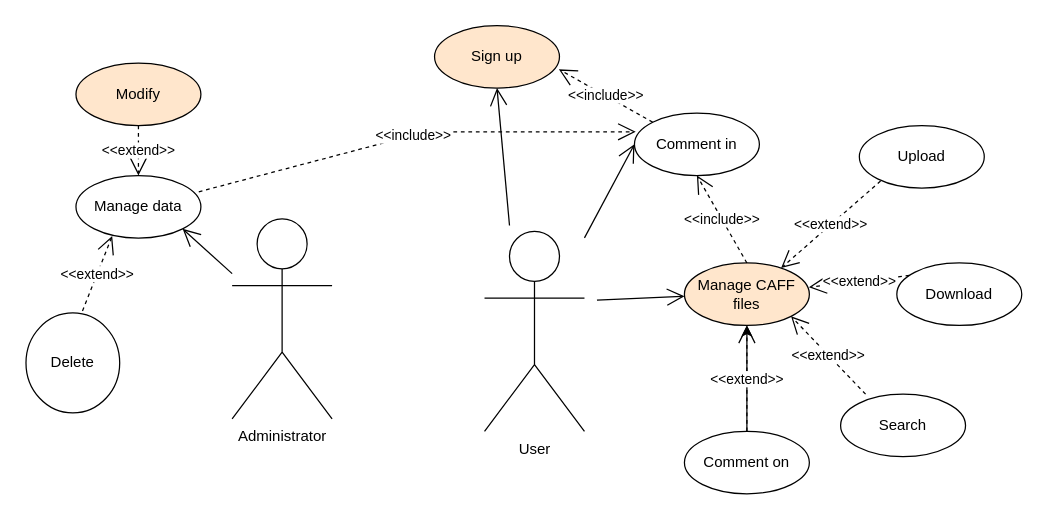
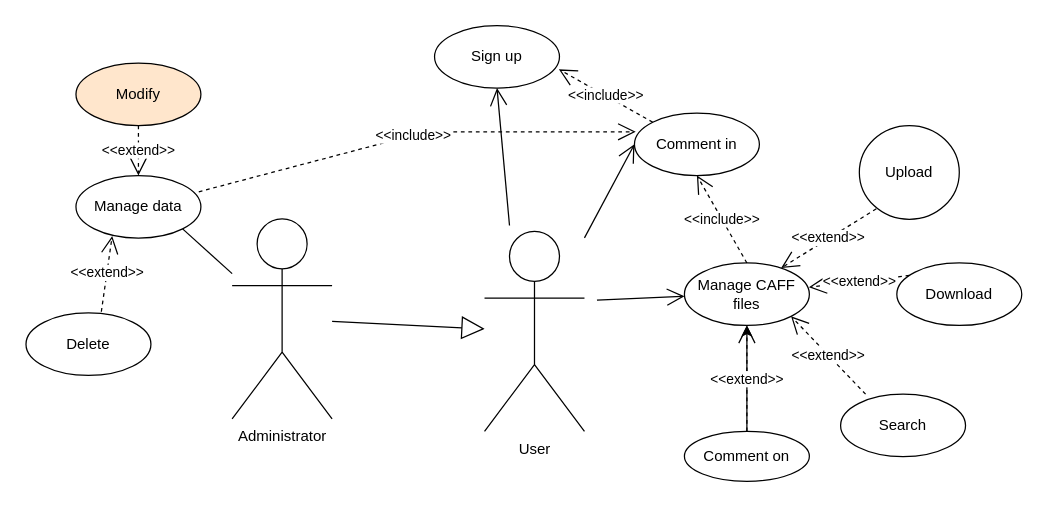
- <mxCell id="3" value="&lt;div&gt;Sign up&lt;br&gt;&lt;/div&gt;" style="ellipse;whiteSpace=wrap;html=1;fillColor=#ffe6cc;" vertex="1" parent="1"><mxGeometry x="347" y="20" width="100" height="50" as="geometry" /></mxCell>
+ <mxCell id="3" value="&lt;div&gt;Sign up&lt;br&gt;&lt;/div&gt;" style="ellipse;whiteSpace=wrap;html=1;" vertex="1" parent="1"><mxGeometry x="347" y="20" width="100" height="50" as="geometry" /></mxCell>
- <mxCell id="15" value="Upload" style="ellipse;whiteSpace=wrap;html=1;" vertex="1" parent="1"><mxGeometry x="687" y="100" width="100" height="50" as="geometry" /></mxCell>
+ <mxCell id="15" value="Upload" style="ellipse;whiteSpace=wrap;html=1;" vertex="1" parent="1"><mxGeometry x="687" y="100" width="80" height="75" as="geometry" /></mxCell>
- <mxCell id="28" value="" style="endArrow=open;endFill=1;endSize=12;html=1;rounded=0;entryX=1;entryY=1;entryDx=0;entryDy=0;" edge="1" parent="1" source="20" target="22"><mxGeometry width="160" relative="1" as="geometry"><mxPoint x="420" y="280" as="sourcePoint" /><mxPoint x="580" y="280" as="targetPoint" /></mxGeometry></mxCell>
+ <mxCell id="28" value="" style="endArrow=none;endFill=1;endSize=12;html=1;rounded=0;entryX=1;entryY=1;entryDx=0;entryDy=0;" edge="1" parent="1" source="20" target="22"><mxGeometry width="160" relative="1" as="geometry"><mxPoint x="420" y="280" as="sourcePoint" /><mxPoint x="580" y="280" as="targetPoint" /></mxGeometry></mxCell>
- <mxCell id="5" value="Manage CAFF files" style="ellipse;whiteSpace=wrap;html=1;fillColor=#ffe6cc;" vertex="1" parent="1"><mxGeometry x="547" y="210" width="100" height="50" as="geometry" /></mxCell>
+ <mxCell id="5" value="Manage CAFF files" style="ellipse;whiteSpace=wrap;html=1;" vertex="1" parent="1"><mxGeometry x="547" y="210" width="100" height="50" as="geometry" /></mxCell>
+ <mxCell id="21" value="" style="endArrow=block;endSize=16;endFill=0;html=1;rounded=0;" edge="1" parent="1" source="20" target="2"><mxGeometry width="160" relative="1" as="geometry"><mxPoint x="280" y="260" as="sourcePoint" /><mxPoint x="390" y="250" as="targetPoint" /><Array as="points" /></mxGeometry></mxCell>
- <mxCell id="24" value="&lt;div&gt;Delete&lt;/div&gt;" style="ellipse;whiteSpace=wrap;html=1;" vertex="1" parent="1"><mxGeometry x="20" y="250" width="75" height="80" as="geometry" /></mxCell>
+ <mxCell id="24" value="&lt;div&gt;Delete&lt;/div&gt;" style="ellipse;whiteSpace=wrap;html=1;" vertex="1" parent="1"><mxGeometry x="20" y="250" width="100" height="50" as="geometry" /></mxCell>
- <mxCell id="14" value="Comment on" style="ellipse;whiteSpace=wrap;html=1;" vertex="1" parent="1"><mxGeometry x="547" y="344.71" width="100" height="50" as="geometry" /></mxCell>
+ <mxCell id="14" value="Comment on" style="ellipse;whiteSpace=wrap;html=1;" vertex="1" parent="1"><mxGeometry x="547" y="344.71" width="100" height="40" as="geometry" /></mxCell>
